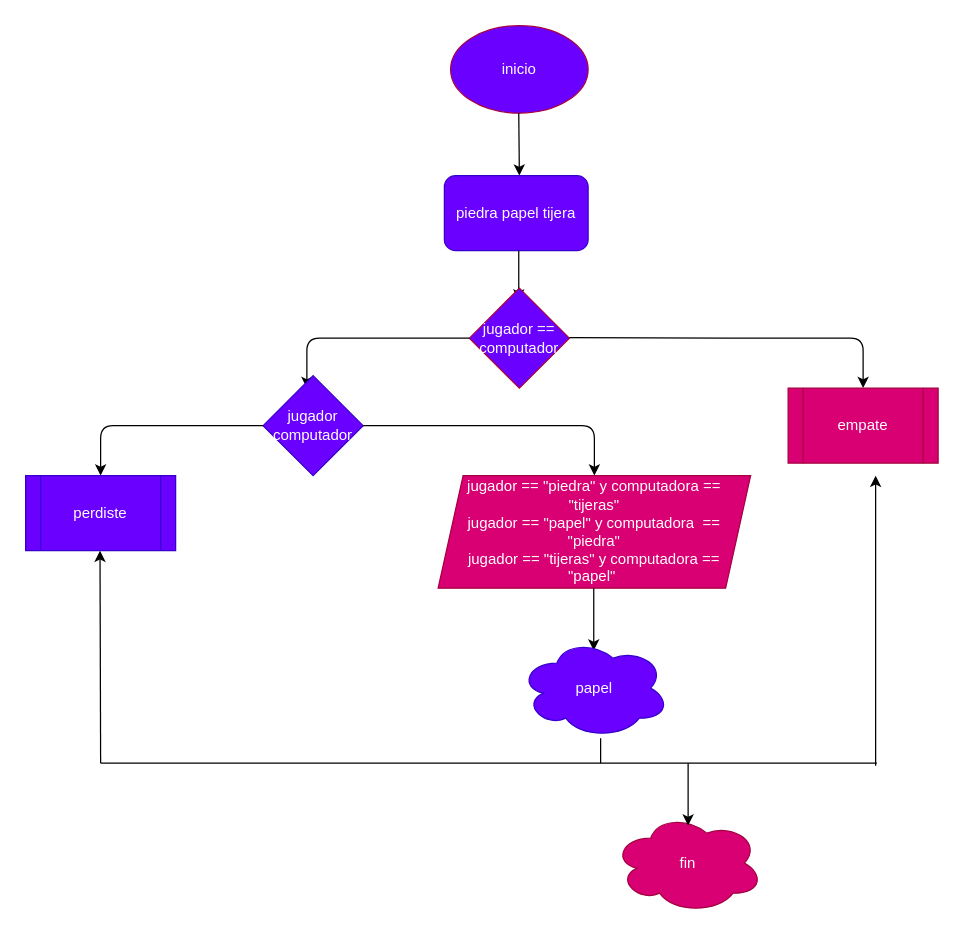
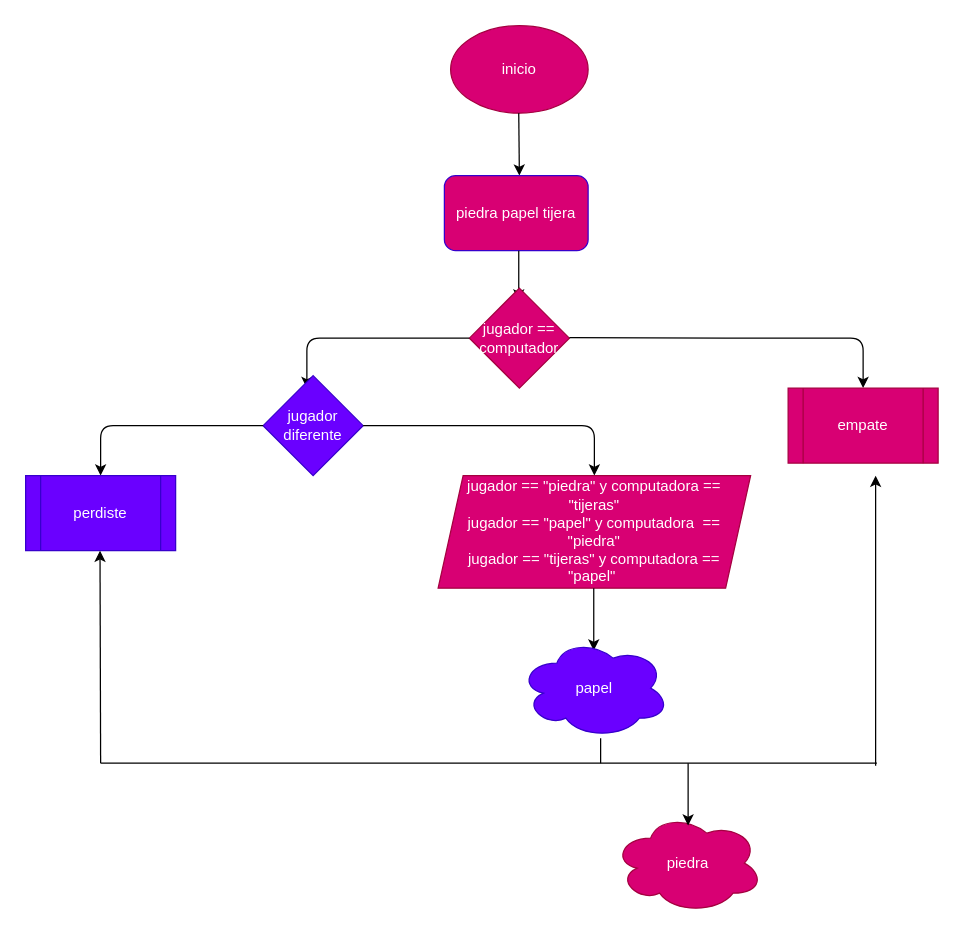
- <mxCell id="2" value="inicio" style="ellipse;whiteSpace=wrap;html=1;fillColor=#6a00ff;fontColor=#ffffff;strokeColor=#A50040;" vertex="1" parent="1"><mxGeometry x="360" y="20" width="110" height="70" as="geometry" /></mxCell>
+ <mxCell id="2" value="inicio" style="ellipse;whiteSpace=wrap;html=1;fillColor=#d80073;fontColor=#ffffff;strokeColor=#A50040;" vertex="1" parent="1"><mxGeometry x="360" y="20" width="110" height="70" as="geometry" /></mxCell>
- <mxCell id="4" value="piedra papel tijera" style="rounded=1;whiteSpace=wrap;html=1;fillColor=#6a00ff;fontColor=#ffffff;strokeColor=#3700CC;" vertex="1" parent="1"><mxGeometry x="355" y="140" width="115" height="60" as="geometry" /></mxCell>
+ <mxCell id="4" value="piedra papel tijera" style="rounded=1;whiteSpace=wrap;html=1;fillColor=#d80073;fontColor=#ffffff;strokeColor=#3700CC;" vertex="1" parent="1"><mxGeometry x="355" y="140" width="115" height="60" as="geometry" /></mxCell>
- <mxCell id="6" value="jugador ==&lt;br&gt;computador" style="rhombus;whiteSpace=wrap;html=1;fillColor=#6a00ff;fontColor=#ffffff;strokeColor=#A50040;" vertex="1" parent="1"><mxGeometry x="375" y="230" width="80" height="80" as="geometry" /></mxCell>
+ <mxCell id="6" value="jugador ==&lt;br&gt;computador" style="rhombus;whiteSpace=wrap;html=1;fillColor=#d80073;fontColor=#ffffff;strokeColor=#A50040;" vertex="1" parent="1"><mxGeometry x="375" y="230" width="80" height="80" as="geometry" /></mxCell>
- <mxCell id="8" value="jugador computador" style="rhombus;whiteSpace=wrap;html=1;fillColor=#6a00ff;fontColor=#ffffff;strokeColor=#3700CC;" vertex="1" parent="1"><mxGeometry x="210" y="300" width="80" height="80" as="geometry" /></mxCell>
+ <mxCell id="8" value="jugador diferente" style="rhombus;whiteSpace=wrap;html=1;fillColor=#6a00ff;fontColor=#ffffff;strokeColor=#3700CC;" vertex="1" parent="1"><mxGeometry x="210" y="300" width="80" height="80" as="geometry" /></mxCell>
- <mxCell id="21" value="fin" style="ellipse;shape=cloud;whiteSpace=wrap;html=1;fillColor=#d80073;fontColor=#ffffff;strokeColor=#A50040;" vertex="1" parent="1"><mxGeometry x="490" y="650" width="120" height="80" as="geometry" /></mxCell>
+ <mxCell id="21" value="piedra" style="ellipse;shape=cloud;whiteSpace=wrap;html=1;fillColor=#d80073;fontColor=#ffffff;strokeColor=#A50040;" vertex="1" parent="1"><mxGeometry x="490" y="650" width="120" height="80" as="geometry" /></mxCell>
